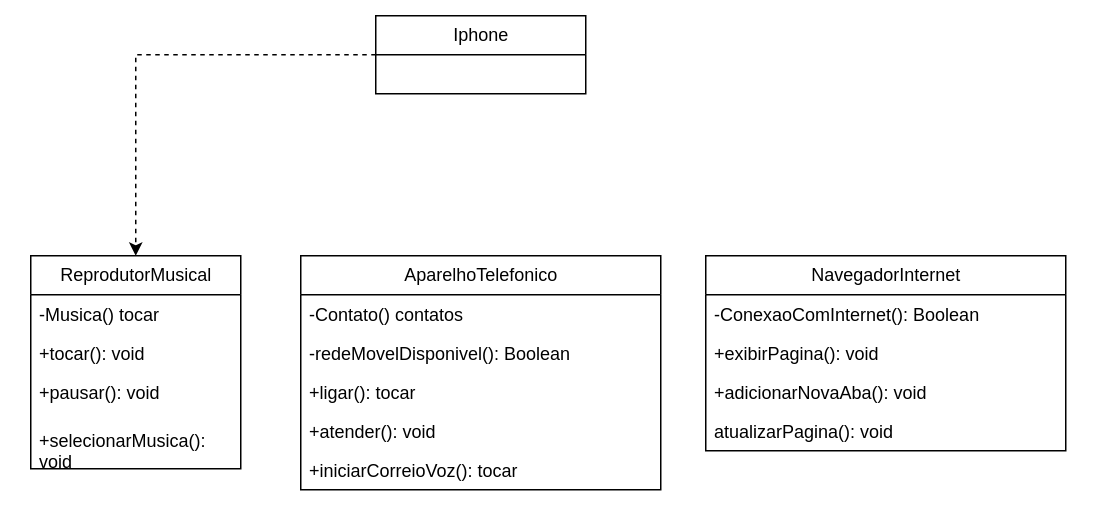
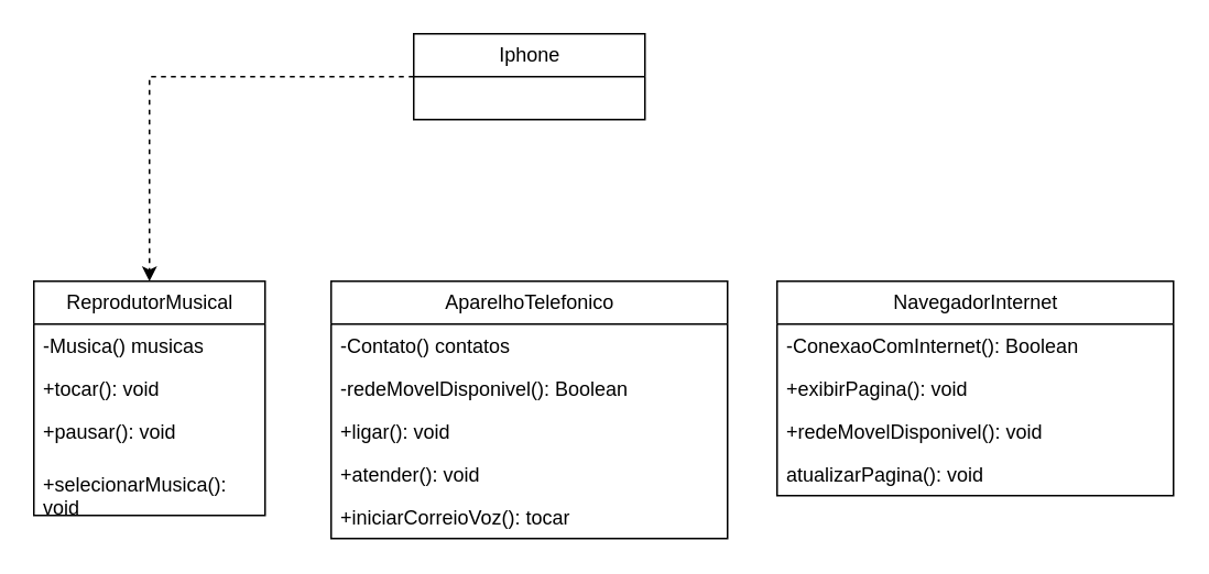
- <mxCell id="3" value="Iphone" style="swimlane;fontStyle=0;childLayout=stackLayout;horizontal=1;startSize=26;fillColor=none;horizontalStack=0;resizeParent=1;resizeParentMax=0;resizeLast=0;collapsible=1;marginBottom=0;html=1;" vertex="1" parent="1"><mxGeometry x="250" y="10" width="140" height="52" as="geometry" /></mxCell>
+ <mxCell id="3" value="Iphone" style="swimlane;fontStyle=0;childLayout=stackLayout;horizontal=1;startSize=26;fillColor=none;horizontalStack=0;resizeParent=1;resizeParentMax=0;resizeLast=0;collapsible=1;marginBottom=0;html=1;" vertex="1" parent="1"><mxGeometry x="250" y="20" width="140" height="52" as="geometry" /></mxCell>
- <mxCell id="5" value="-Musica() tocar" style="text;strokeColor=none;fillColor=none;align=left;verticalAlign=top;spacingLeft=4;spacingRight=4;overflow=hidden;rotatable=0;points=[[0,0.5],[1,0.5]];portConstraint=eastwest;whiteSpace=wrap;html=1;" vertex="1" parent="4"><mxGeometry y="26" width="140" height="26" as="geometry" /></mxCell>
+ <mxCell id="5" value="-Musica() musicas" style="text;strokeColor=none;fillColor=none;align=left;verticalAlign=top;spacingLeft=4;spacingRight=4;overflow=hidden;rotatable=0;points=[[0,0.5],[1,0.5]];portConstraint=eastwest;whiteSpace=wrap;html=1;" vertex="1" parent="4"><mxGeometry y="26" width="140" height="26" as="geometry" /></mxCell>
- <mxCell id="12" value="+ligar(): tocar" style="text;strokeColor=none;fillColor=none;align=left;verticalAlign=top;spacingLeft=4;spacingRight=4;overflow=hidden;rotatable=0;points=[[0,0.5],[1,0.5]];portConstraint=eastwest;whiteSpace=wrap;html=1;" vertex="1" parent="9"><mxGeometry y="78" width="240" height="26" as="geometry" /></mxCell>
+ <mxCell id="12" value="+ligar(): void" style="text;strokeColor=none;fillColor=none;align=left;verticalAlign=top;spacingLeft=4;spacingRight=4;overflow=hidden;rotatable=0;points=[[0,0.5],[1,0.5]];portConstraint=eastwest;whiteSpace=wrap;html=1;" vertex="1" parent="9"><mxGeometry y="78" width="240" height="26" as="geometry" /></mxCell>
- <mxCell id="18" value="+adicionarNovaAba(): void" style="text;strokeColor=none;fillColor=none;align=left;verticalAlign=top;spacingLeft=4;spacingRight=4;overflow=hidden;rotatable=0;points=[[0,0.5],[1,0.5]];portConstraint=eastwest;whiteSpace=wrap;html=1;" vertex="1" parent="15"><mxGeometry y="78" width="240" height="26" as="geometry" /></mxCell>
+ <mxCell id="18" value="+redeMovelDisponivel(): void" style="text;strokeColor=none;fillColor=none;align=left;verticalAlign=top;spacingLeft=4;spacingRight=4;overflow=hidden;rotatable=0;points=[[0,0.5],[1,0.5]];portConstraint=eastwest;whiteSpace=wrap;html=1;" vertex="1" parent="15"><mxGeometry y="78" width="240" height="26" as="geometry" /></mxCell>
